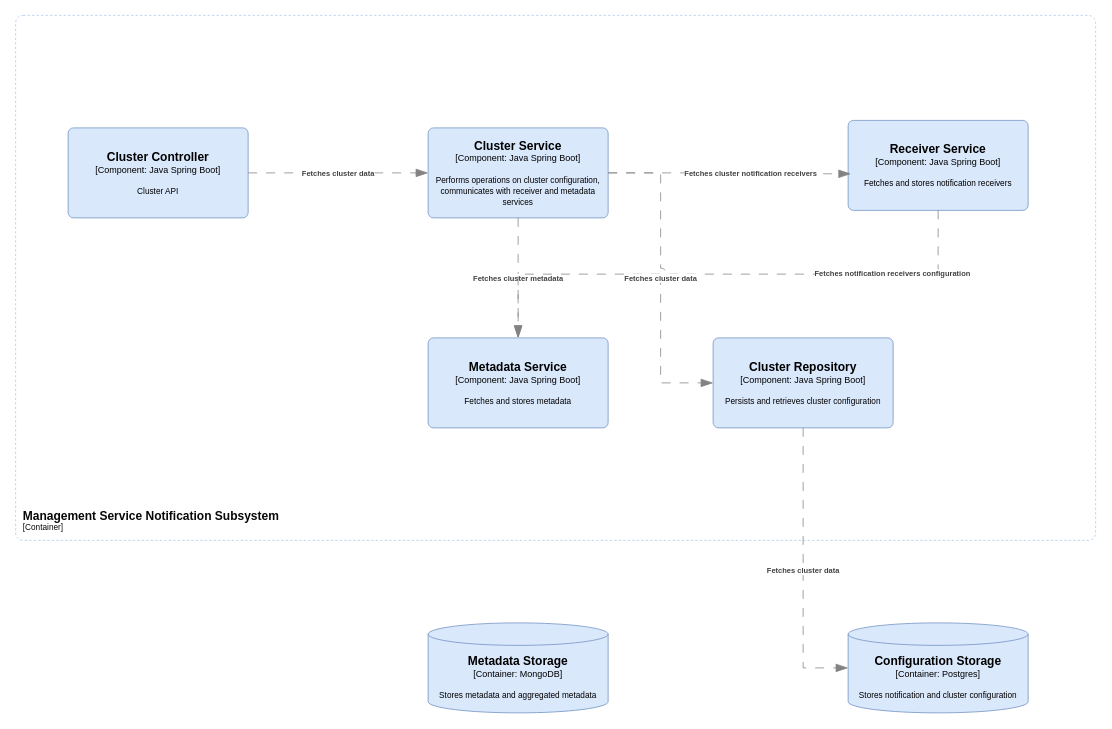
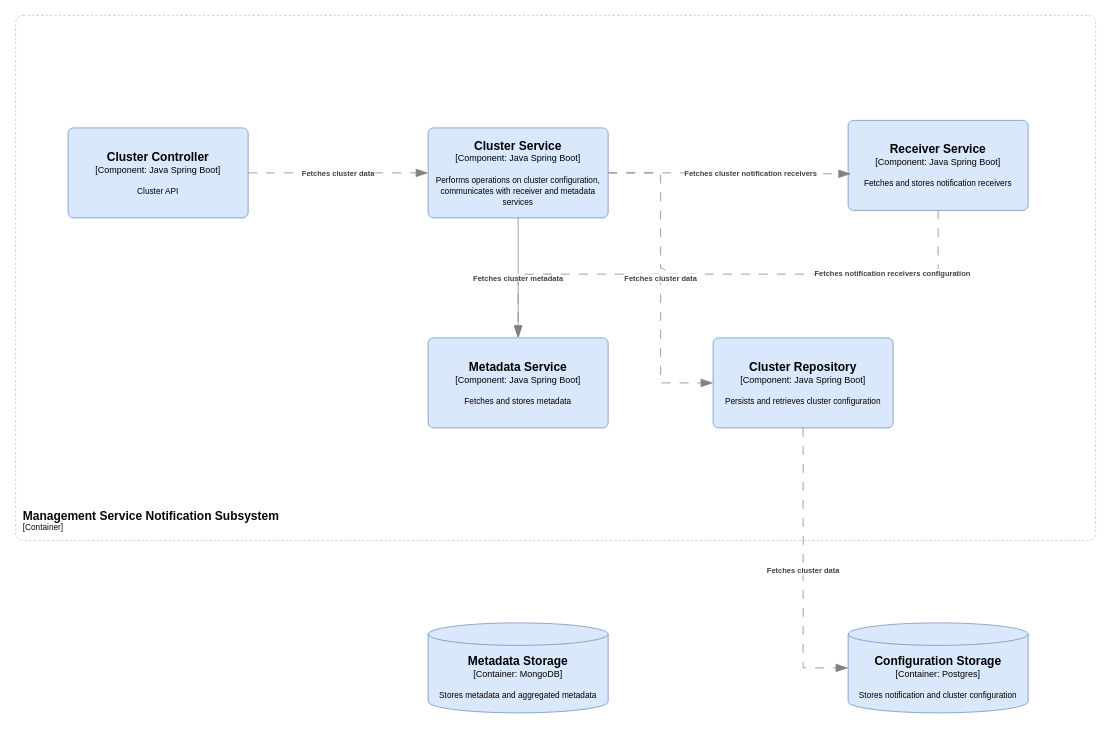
- <mxCell id="10" value="&lt;div style=&quot;text-align: left&quot;&gt;&lt;div style=&quot;text-align: center&quot;&gt;&lt;b&gt;Fetches cluster metadata&lt;/b&gt;&lt;/div&gt;" style="endArrow=blockThin;html=1;fontSize=10;fontColor=#404040;strokeWidth=1;endFill=1;strokeColor=#828282;elbow=vertical;metaEdit=1;endSize=14;startSize=14;jumpStyle=arc;jumpSize=16;rounded=0;edgeStyle=orthogonalEdgeStyle;exitX=0.5;exitY=1;exitDx=0;exitDy=0;exitPerimeter=0;entryX=0.5;entryY=0;entryDx=0;entryDy=0;entryPerimeter=0;dashed=1;dashPattern=12 12;" edge="1" parent="1" source="3" target="8"><mxGeometry width="240" relative="1" as="geometry"><mxPoint x="410" y="380" as="sourcePoint" /><mxPoint x="650" y="380" as="targetPoint" /></mxGeometry></mxCell>
+ <mxCell id="10" value="&lt;div style=&quot;text-align: left&quot;&gt;&lt;div style=&quot;text-align: center&quot;&gt;&lt;b&gt;Fetches cluster metadata&lt;/b&gt;&lt;/div&gt;" style="endArrow=blockThin;html=1;fontSize=10;fontColor=#404040;strokeWidth=1;endFill=1;strokeColor=#828282;elbow=vertical;metaEdit=1;endSize=14;startSize=14;jumpStyle=arc;jumpSize=16;rounded=0;edgeStyle=orthogonalEdgeStyle;exitX=0.5;exitY=1;exitDx=0;exitDy=0;exitPerimeter=0;entryX=0.5;entryY=0;entryDx=0;entryDy=0;entryPerimeter=0;dashed=0;dashPattern=12 12;" edge="1" parent="1" source="3" target="8"><mxGeometry width="240" relative="1" as="geometry"><mxPoint x="410" y="380" as="sourcePoint" /><mxPoint x="650" y="380" as="targetPoint" /></mxGeometry></mxCell>
